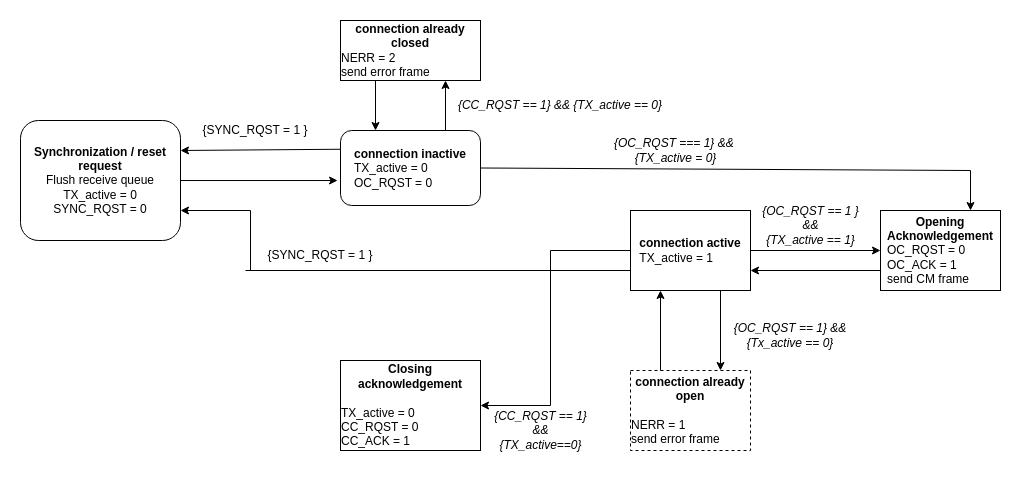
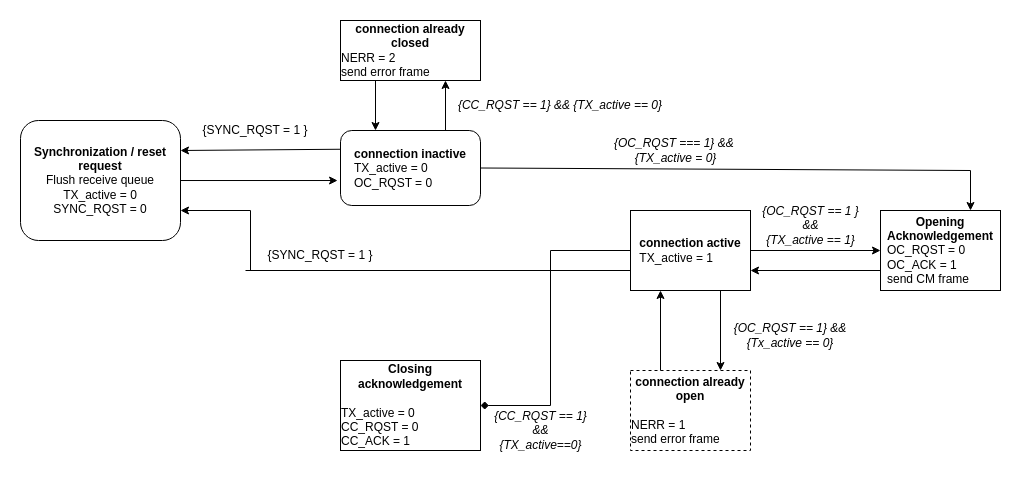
- <mxCell id="4" style="edgeStyle=orthogonalEdgeStyle;rounded=0;orthogonalLoop=1;jettySize=auto;html=1;exitX=0;exitY=1;exitDx=0;exitDy=0;entryX=1;entryY=0.5;entryDx=0;entryDy=0;" parent="1" source="5" target="13" edge="1"><mxGeometry relative="1" as="geometry"><Array as="points"><mxPoint x="630" y="250" /><mxPoint x="550" y="250" /><mxPoint x="550" y="405" /></Array></mxGeometry></mxCell>
+ <mxCell id="4" style="edgeStyle=orthogonalEdgeStyle;rounded=0;orthogonalLoop=1;jettySize=auto;html=1;exitX=0;exitY=1;exitDx=0;exitDy=0;entryX=1;entryY=0.5;entryDx=0;entryDy=0;endArrow=diamond;" parent="1" source="5" target="13" edge="1"><mxGeometry relative="1" as="geometry"><Array as="points"><mxPoint x="630" y="250" /><mxPoint x="550" y="250" /><mxPoint x="550" y="405" /></Array></mxGeometry></mxCell>
